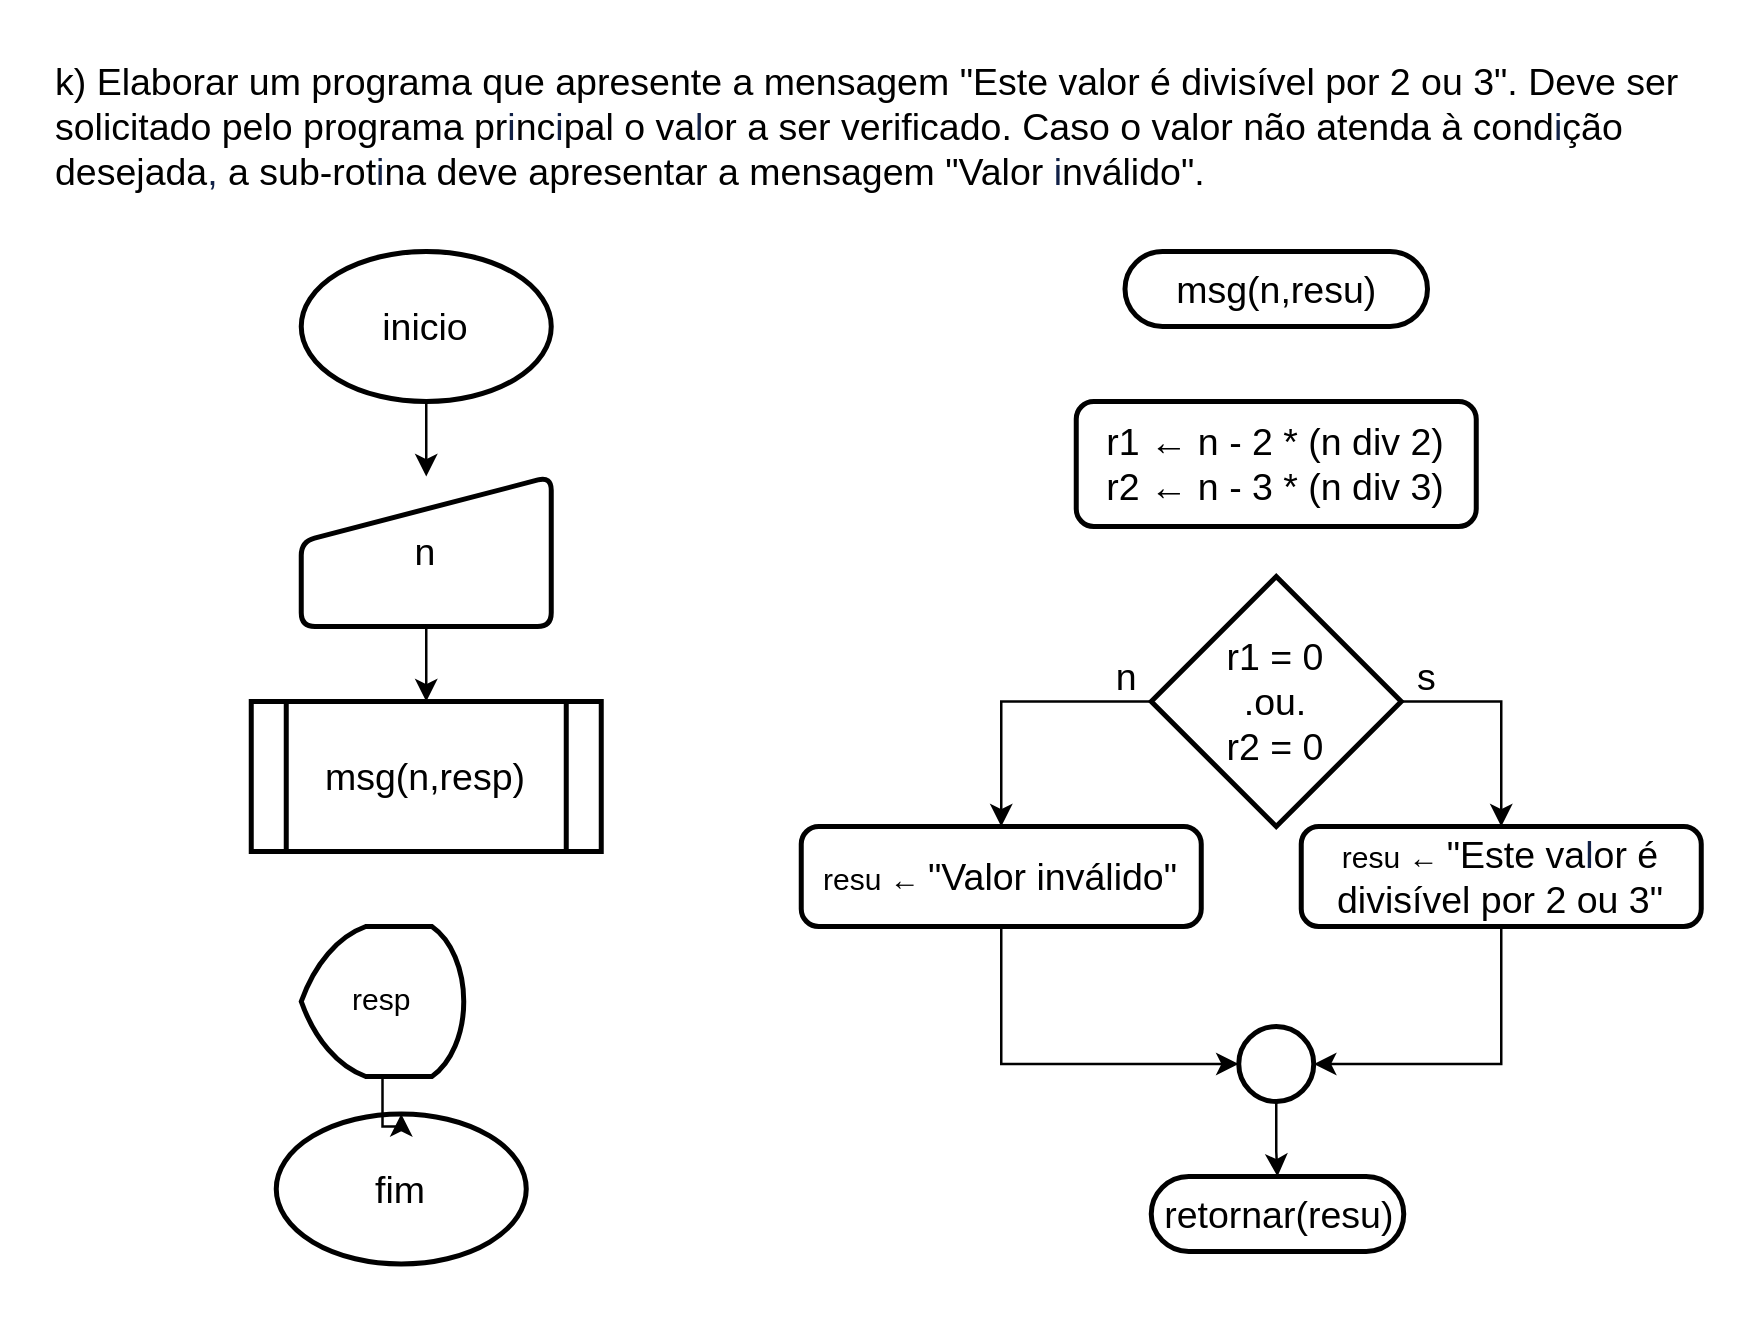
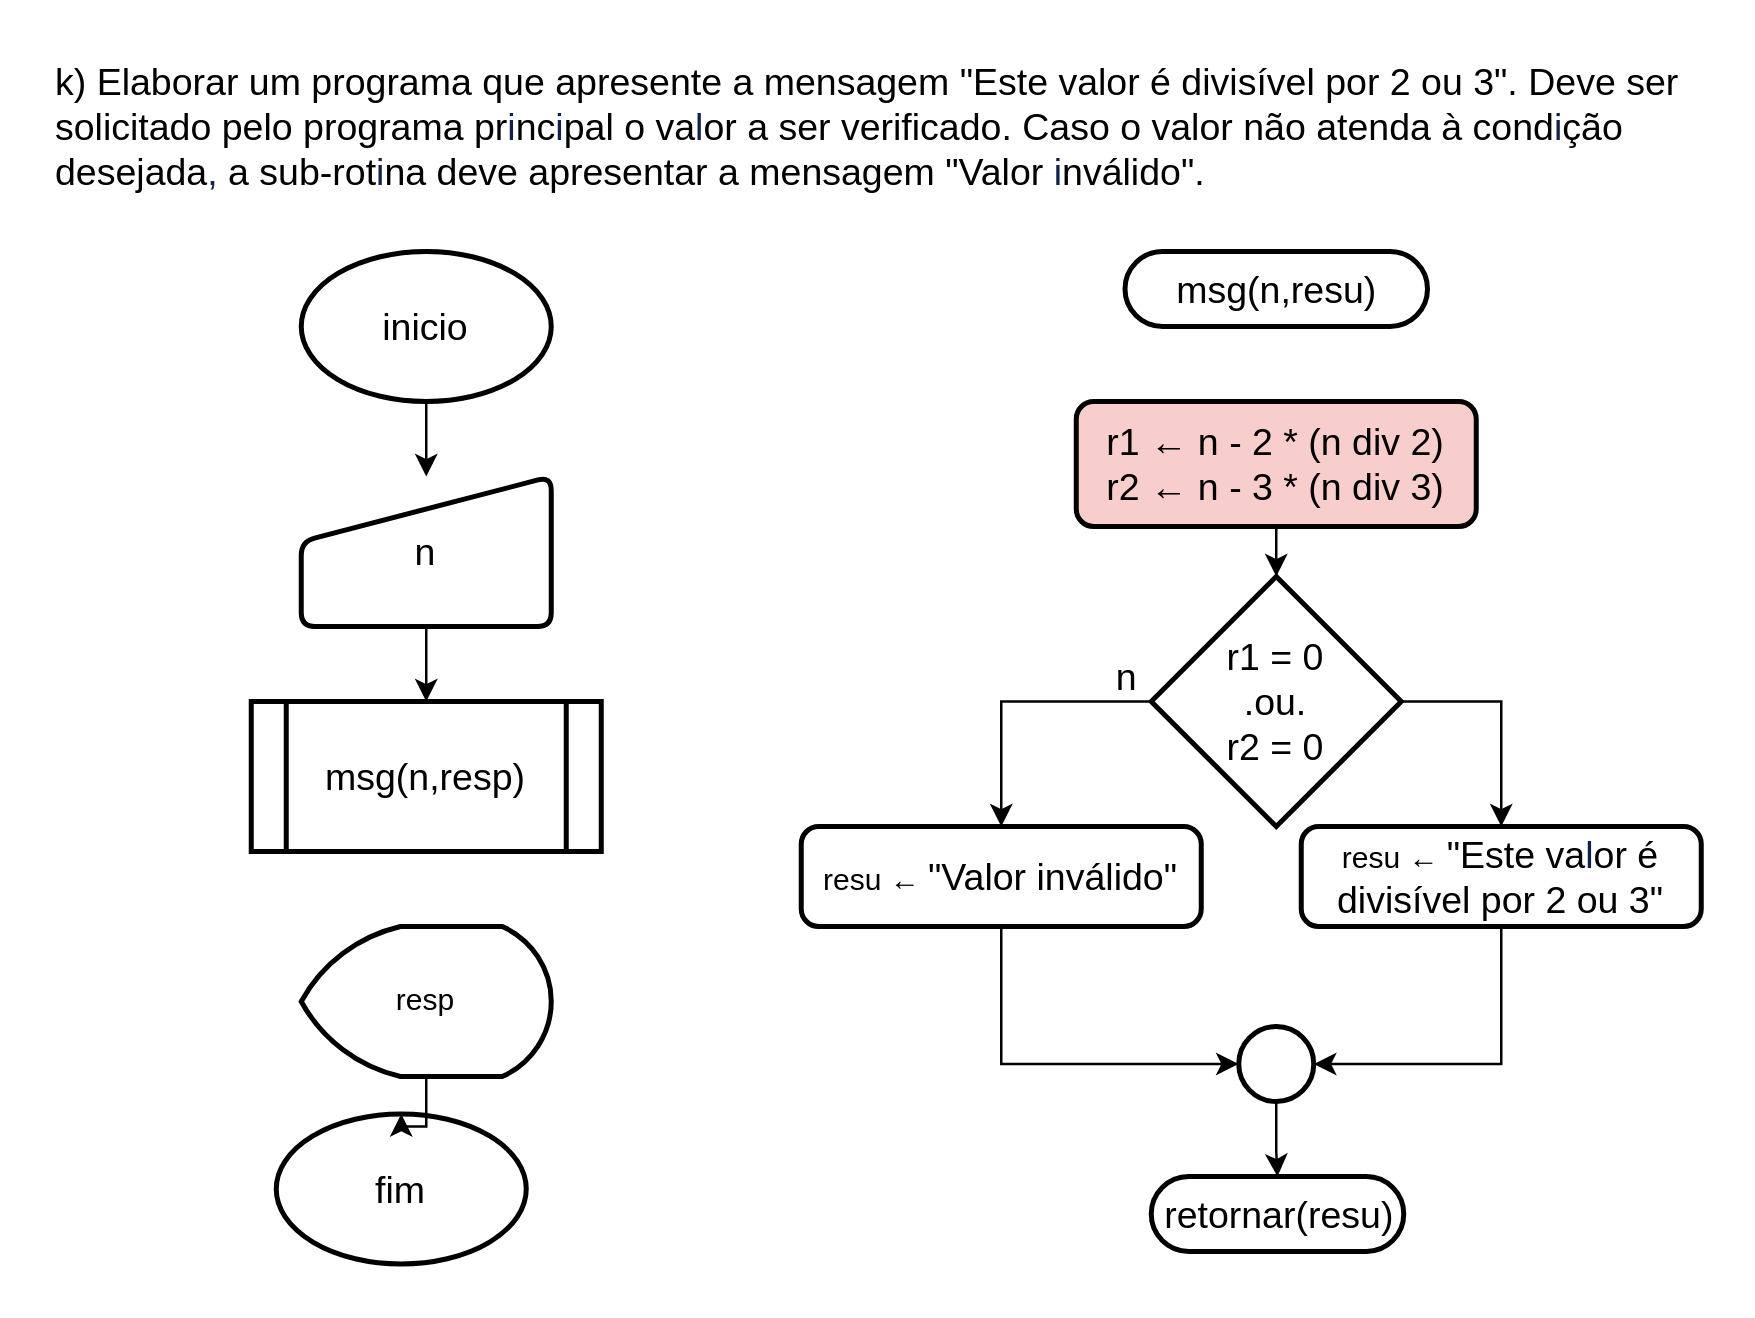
- <mxCell id="6" value="r1 ← n - 2 * (n div 2)&lt;br&gt;r2 ← n - 3 * (n div 3)" style="rounded=1;whiteSpace=wrap;html=1;absoluteArcSize=1;arcSize=14;strokeWidth=2;fontSize=15;" parent="1" vertex="1"><mxGeometry x="430" y="160" width="160" height="50" as="geometry" /></mxCell>
+ <mxCell id="6" value="r1 ← n - 2 * (n div 2)&lt;br&gt;r2 ← n - 3 * (n div 3)" style="rounded=1;whiteSpace=wrap;html=1;absoluteArcSize=1;arcSize=14;strokeWidth=2;fontSize=15;fillColor=#f8cecc;" parent="1" vertex="1"><mxGeometry x="430" y="160" width="160" height="50" as="geometry" /></mxCell>
+ <mxCell id="5" value="" style="edgeStyle=orthogonalEdgeStyle;rounded=0;orthogonalLoop=1;jettySize=auto;html=1;fontSize=15;" parent="1" source="6" target="9" edge="1"><mxGeometry relative="1" as="geometry" /></mxCell>
- <mxCell id="10" value="s" style="text;html=1;align=center;verticalAlign=middle;resizable=0;points=[];autosize=1;strokeColor=none;fillColor=none;fontSize=15;" parent="1" vertex="1"><mxGeometry x="560" y="260" width="20" height="20" as="geometry" /></mxCell>
- <mxCell id="25" value="resp" style="strokeWidth=2;html=1;shape=mxgraph.flowchart.display;whiteSpace=wrap;" vertex="1" parent="1"><mxGeometry x="120" y="370" width="65" height="60" as="geometry" /></mxCell>
+ <mxCell id="25" value="resp" style="strokeWidth=2;html=1;shape=mxgraph.flowchart.display;whiteSpace=wrap;" vertex="1" parent="1"><mxGeometry x="120" y="370" width="100" height="60" as="geometry" /></mxCell>
